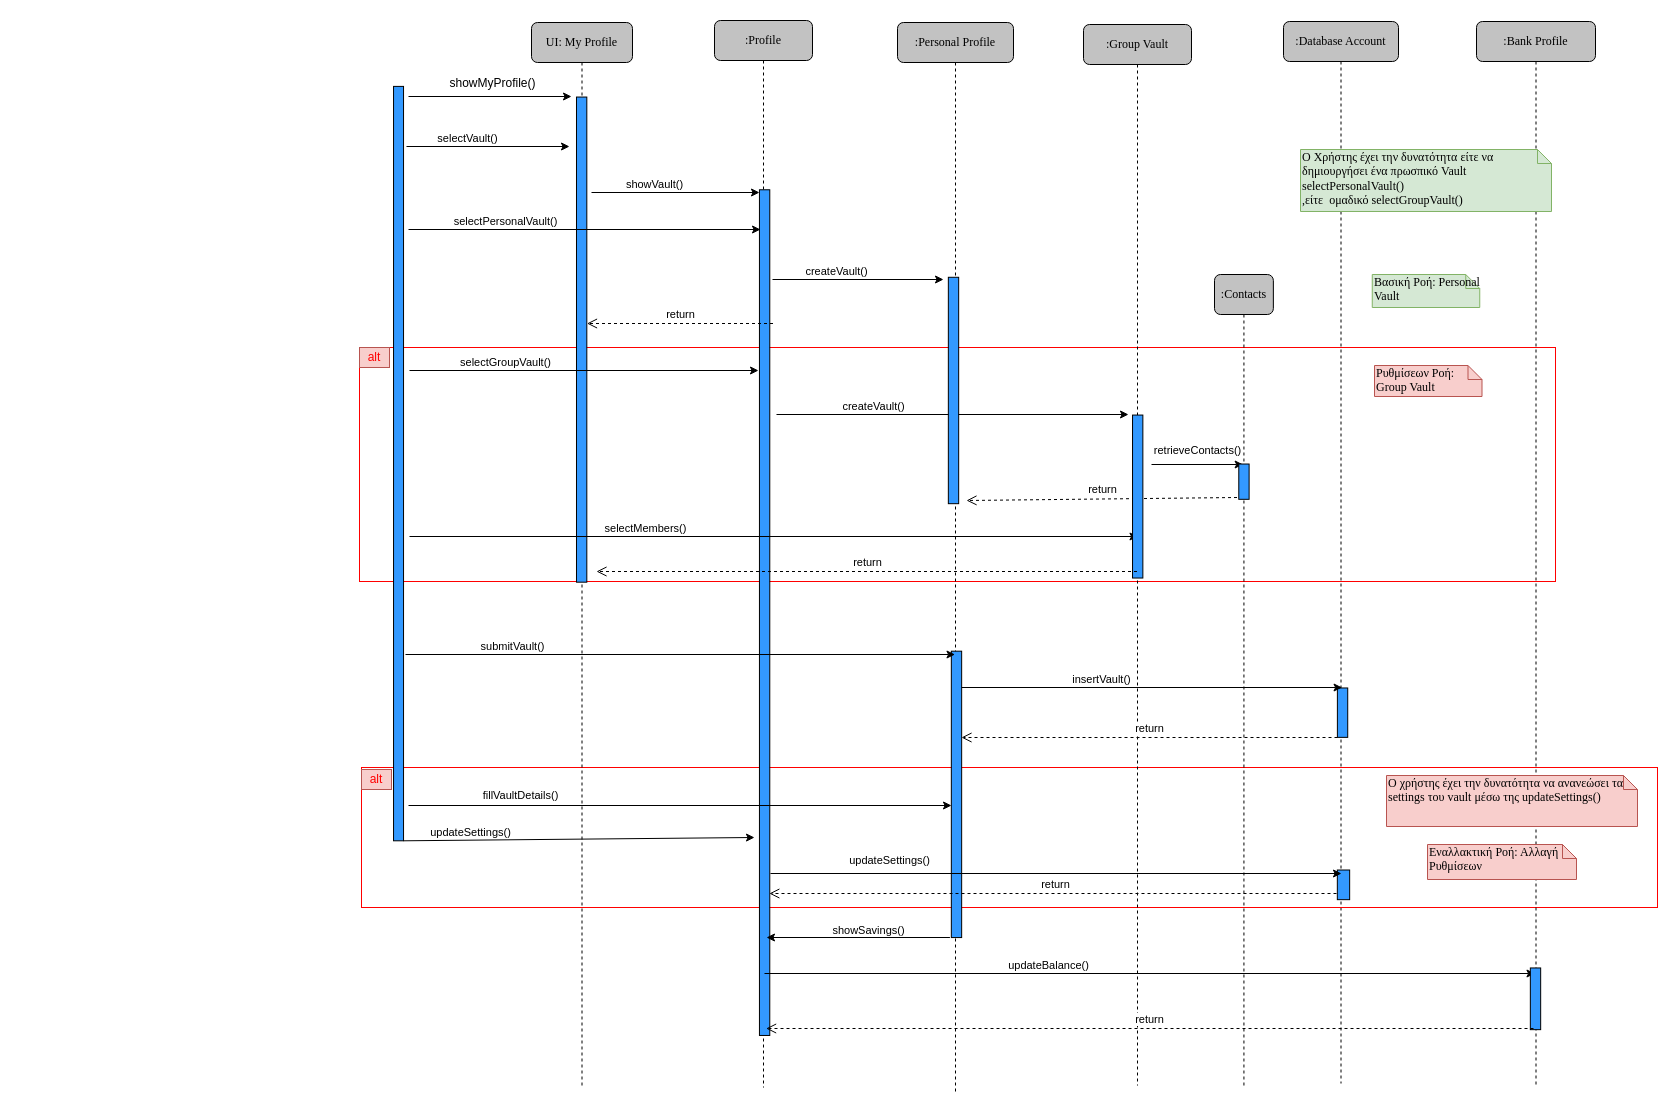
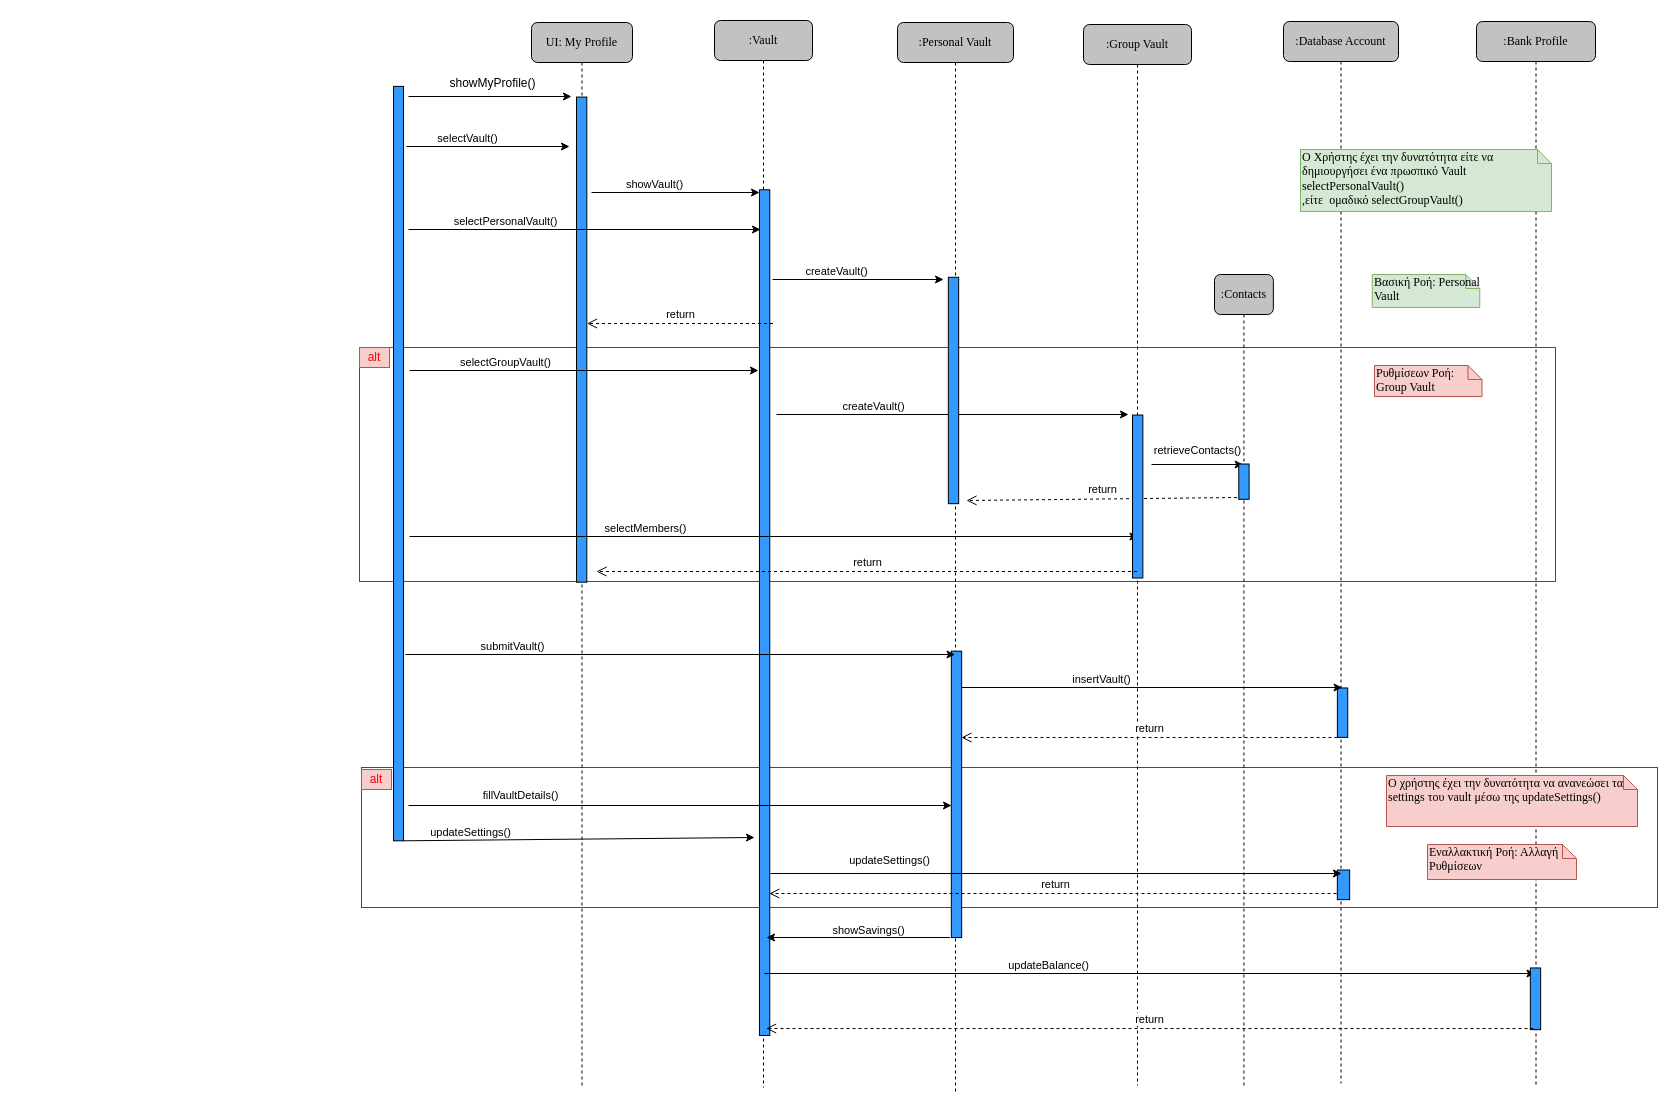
- <mxCell id="5" value=":Profile" style="shape=umlLifeline;perimeter=lifelinePerimeter;whiteSpace=wrap;html=1;container=1;collapsible=0;recursiveResize=0;outlineConnect=0;rounded=1;shadow=0;comic=0;labelBackgroundColor=none;strokeWidth=1;fontFamily=Verdana;fontSize=12;align=center;fillColor=#C2C2C2;" parent="1" vertex="1"><mxGeometry x="714" y="20" width="98" height="1067" as="geometry" /></mxCell>
+ <mxCell id="5" value=":Vault" style="shape=umlLifeline;perimeter=lifelinePerimeter;whiteSpace=wrap;html=1;container=1;collapsible=0;recursiveResize=0;outlineConnect=0;rounded=1;shadow=0;comic=0;labelBackgroundColor=none;strokeWidth=1;fontFamily=Verdana;fontSize=12;align=center;fillColor=#C2C2C2;" parent="1" vertex="1"><mxGeometry x="714" y="20" width="98" height="1067" as="geometry" /></mxCell>
- <mxCell id="26" value=":Personal Profile" style="shape=umlLifeline;perimeter=lifelinePerimeter;whiteSpace=wrap;html=1;container=1;collapsible=0;recursiveResize=0;outlineConnect=0;rounded=1;shadow=0;comic=0;labelBackgroundColor=none;strokeWidth=1;fontFamily=Verdana;fontSize=12;align=center;fillColor=#C2C2C2;" parent="1" vertex="1"><mxGeometry x="897" y="22" width="116" height="1069" as="geometry" /></mxCell>
+ <mxCell id="26" value=":Personal Vault" style="shape=umlLifeline;perimeter=lifelinePerimeter;whiteSpace=wrap;html=1;container=1;collapsible=0;recursiveResize=0;outlineConnect=0;rounded=1;shadow=0;comic=0;labelBackgroundColor=none;strokeWidth=1;fontFamily=Verdana;fontSize=12;align=center;fillColor=#C2C2C2;" parent="1" vertex="1"><mxGeometry x="897" y="22" width="116" height="1069" as="geometry" /></mxCell>
